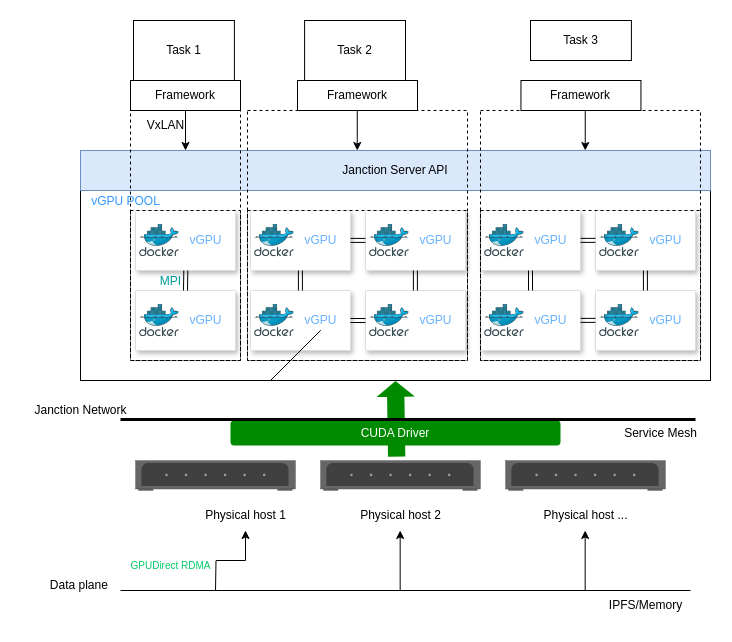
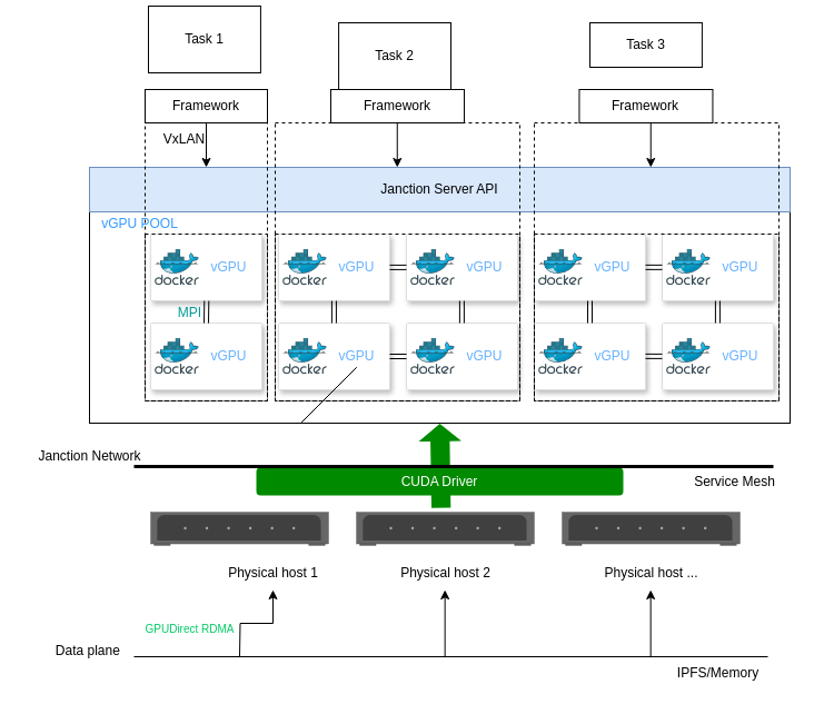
- <mxCell id="46" value="Task 1" style="rounded=0;whiteSpace=wrap;html=1;" vertex="1" parent="1"><mxGeometry x="133" width="100.9" height="60" as="geometry" y="20" /></mxCell>
+ <mxCell id="46" value="Task 1" style="rounded=0;whiteSpace=wrap;html=1;" vertex="1" parent="1"><mxGeometry x="133" y="5" width="100.9" height="60" as="geometry" /></mxCell>
